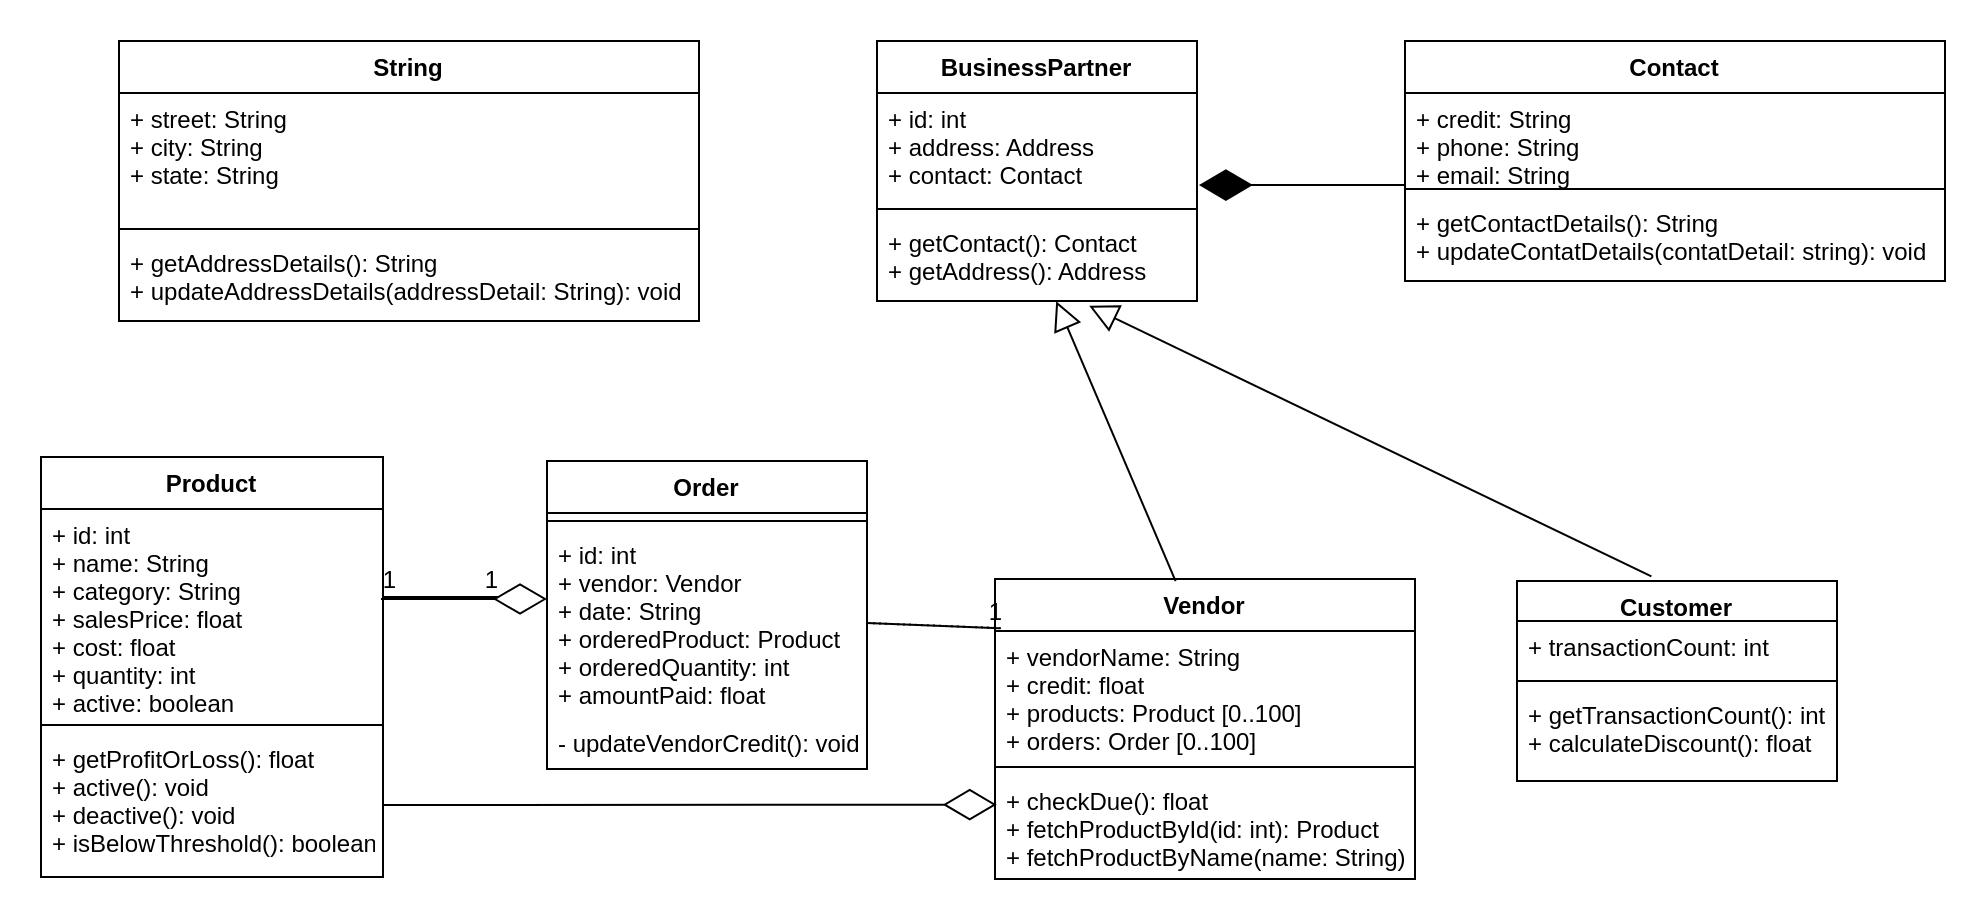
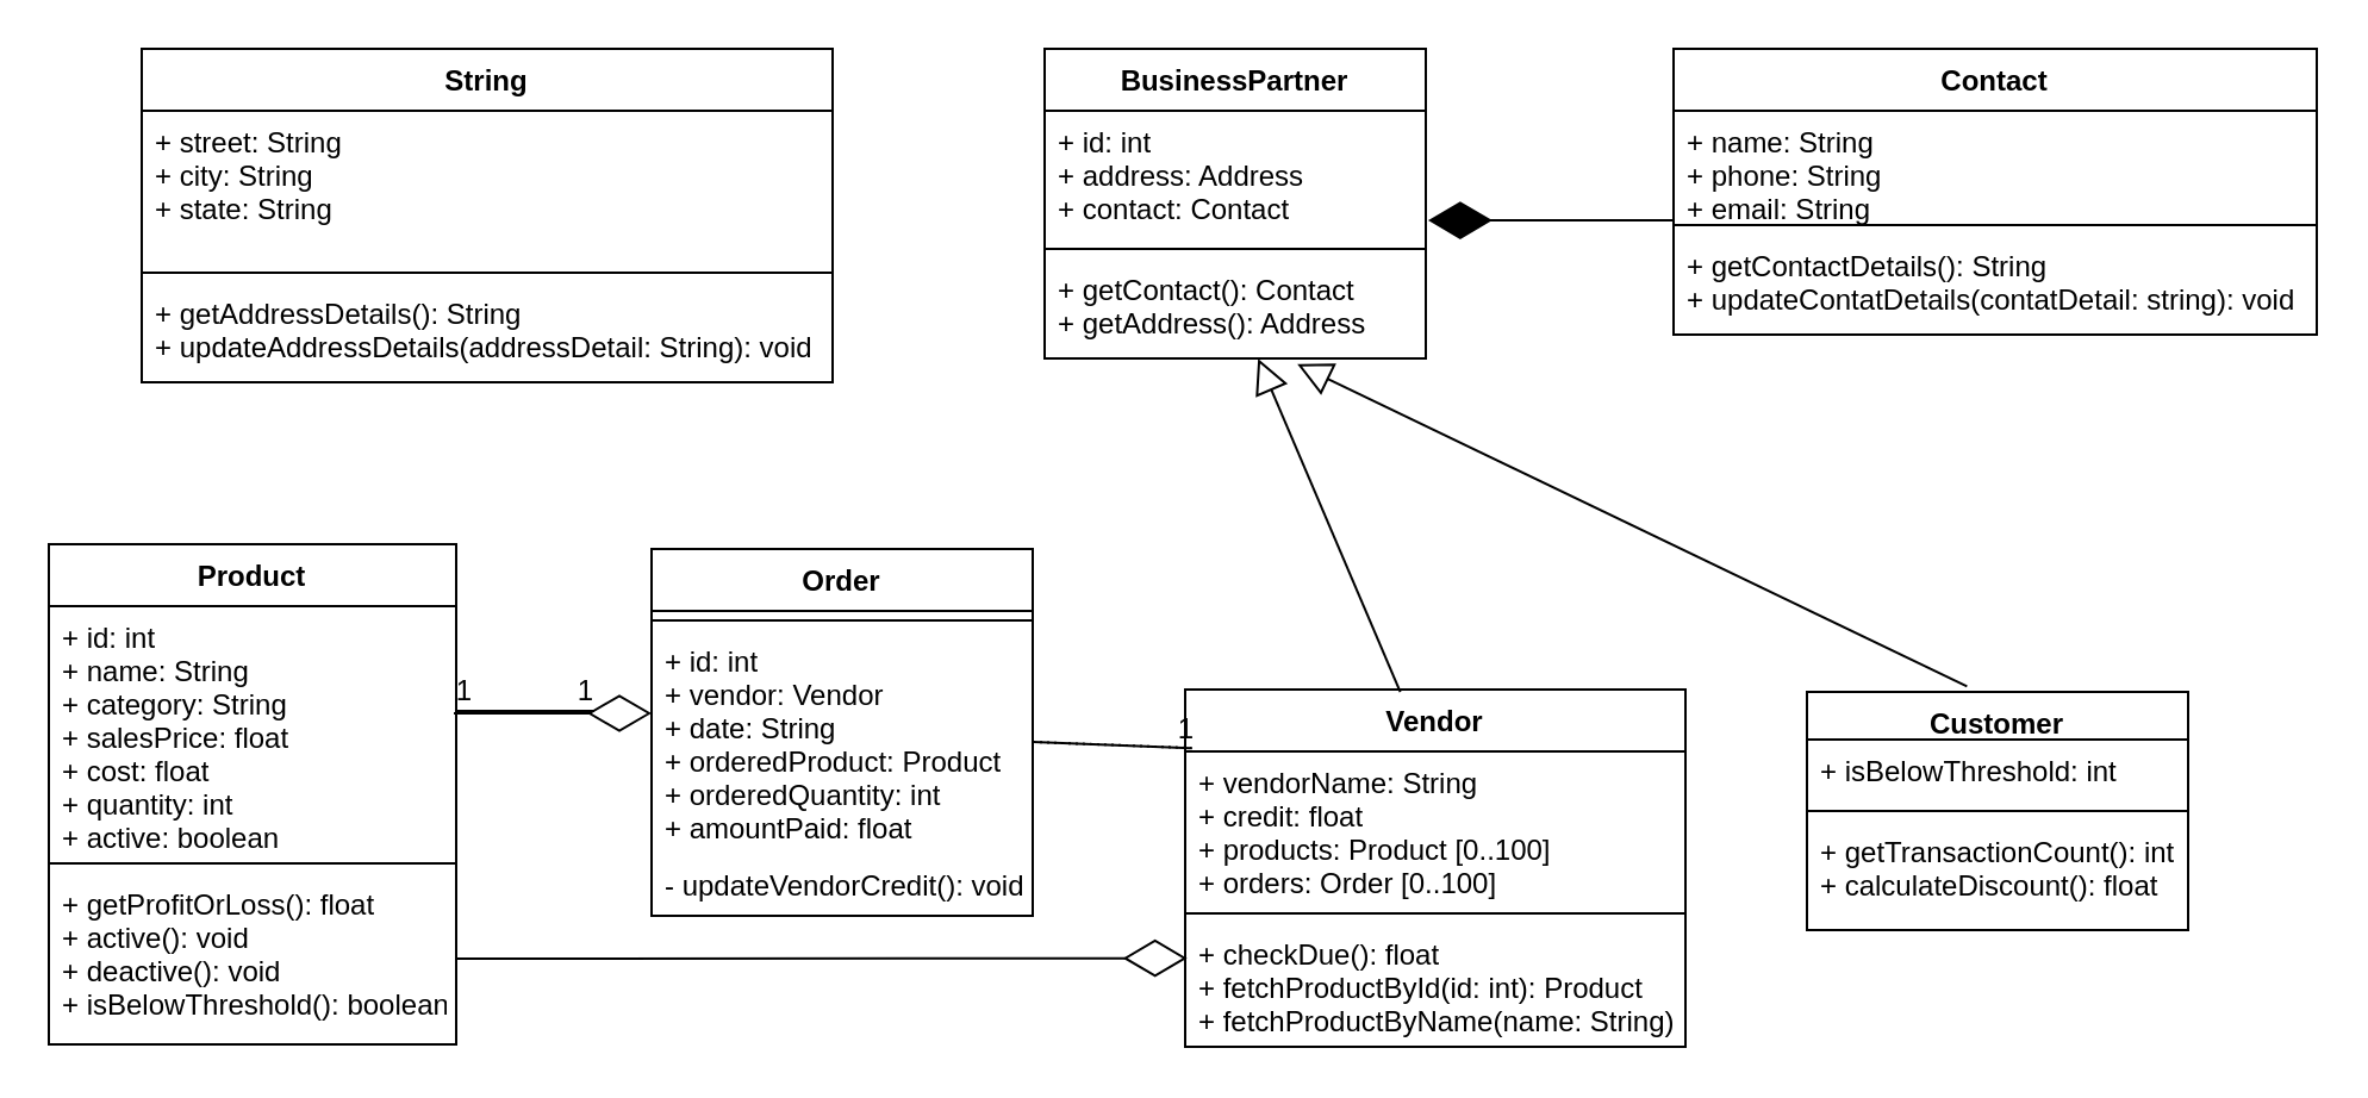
- <mxCell id="27" value="+ credit: String&#10;+ phone: String&#10;+ email: String" style="text;strokeColor=none;fillColor=none;align=left;verticalAlign=top;spacingLeft=4;spacingRight=4;overflow=hidden;rotatable=0;points=[[0,0.5],[1,0.5]];portConstraint=eastwest;" vertex="1" parent="26"><mxGeometry y="26" width="270" height="44" as="geometry" /></mxCell>
+ <mxCell id="27" value="+ name: String&#10;+ phone: String&#10;+ email: String" style="text;strokeColor=none;fillColor=none;align=left;verticalAlign=top;spacingLeft=4;spacingRight=4;overflow=hidden;rotatable=0;points=[[0,0.5],[1,0.5]];portConstraint=eastwest;" vertex="1" parent="26"><mxGeometry y="26" width="270" height="44" as="geometry" /></mxCell>
- <mxCell id="15" value="+ transactionCount: int" style="text;strokeColor=none;fillColor=none;align=left;verticalAlign=top;spacingLeft=4;spacingRight=4;overflow=hidden;rotatable=0;points=[[0,0.5],[1,0.5]];portConstraint=eastwest;" parent="14" vertex="1"><mxGeometry y="20" width="160" height="26" as="geometry" /></mxCell>
+ <mxCell id="15" value="+ isBelowThreshold: int" style="text;strokeColor=none;fillColor=none;align=left;verticalAlign=top;spacingLeft=4;spacingRight=4;overflow=hidden;rotatable=0;points=[[0,0.5],[1,0.5]];portConstraint=eastwest;" parent="14" vertex="1"><mxGeometry y="20" width="160" height="26" as="geometry" /></mxCell>
